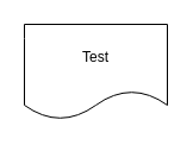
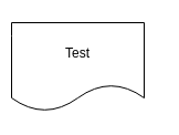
- <mxCell id="2" value="Test" style="shape=document;whiteSpace=wrap;html=1;boundedLbl=1;" vertex="1" parent="1"><mxGeometry x="20" y="20" width="120" height="80" as="geometry" /></mxCell>
+ <mxCell id="2" value="Test" style="shape=document;whiteSpace=wrap;html=1;boundedLbl=1;" vertex="1" parent="1"><mxGeometry x="10" y="20" width="120" height="80" as="geometry" /></mxCell>
